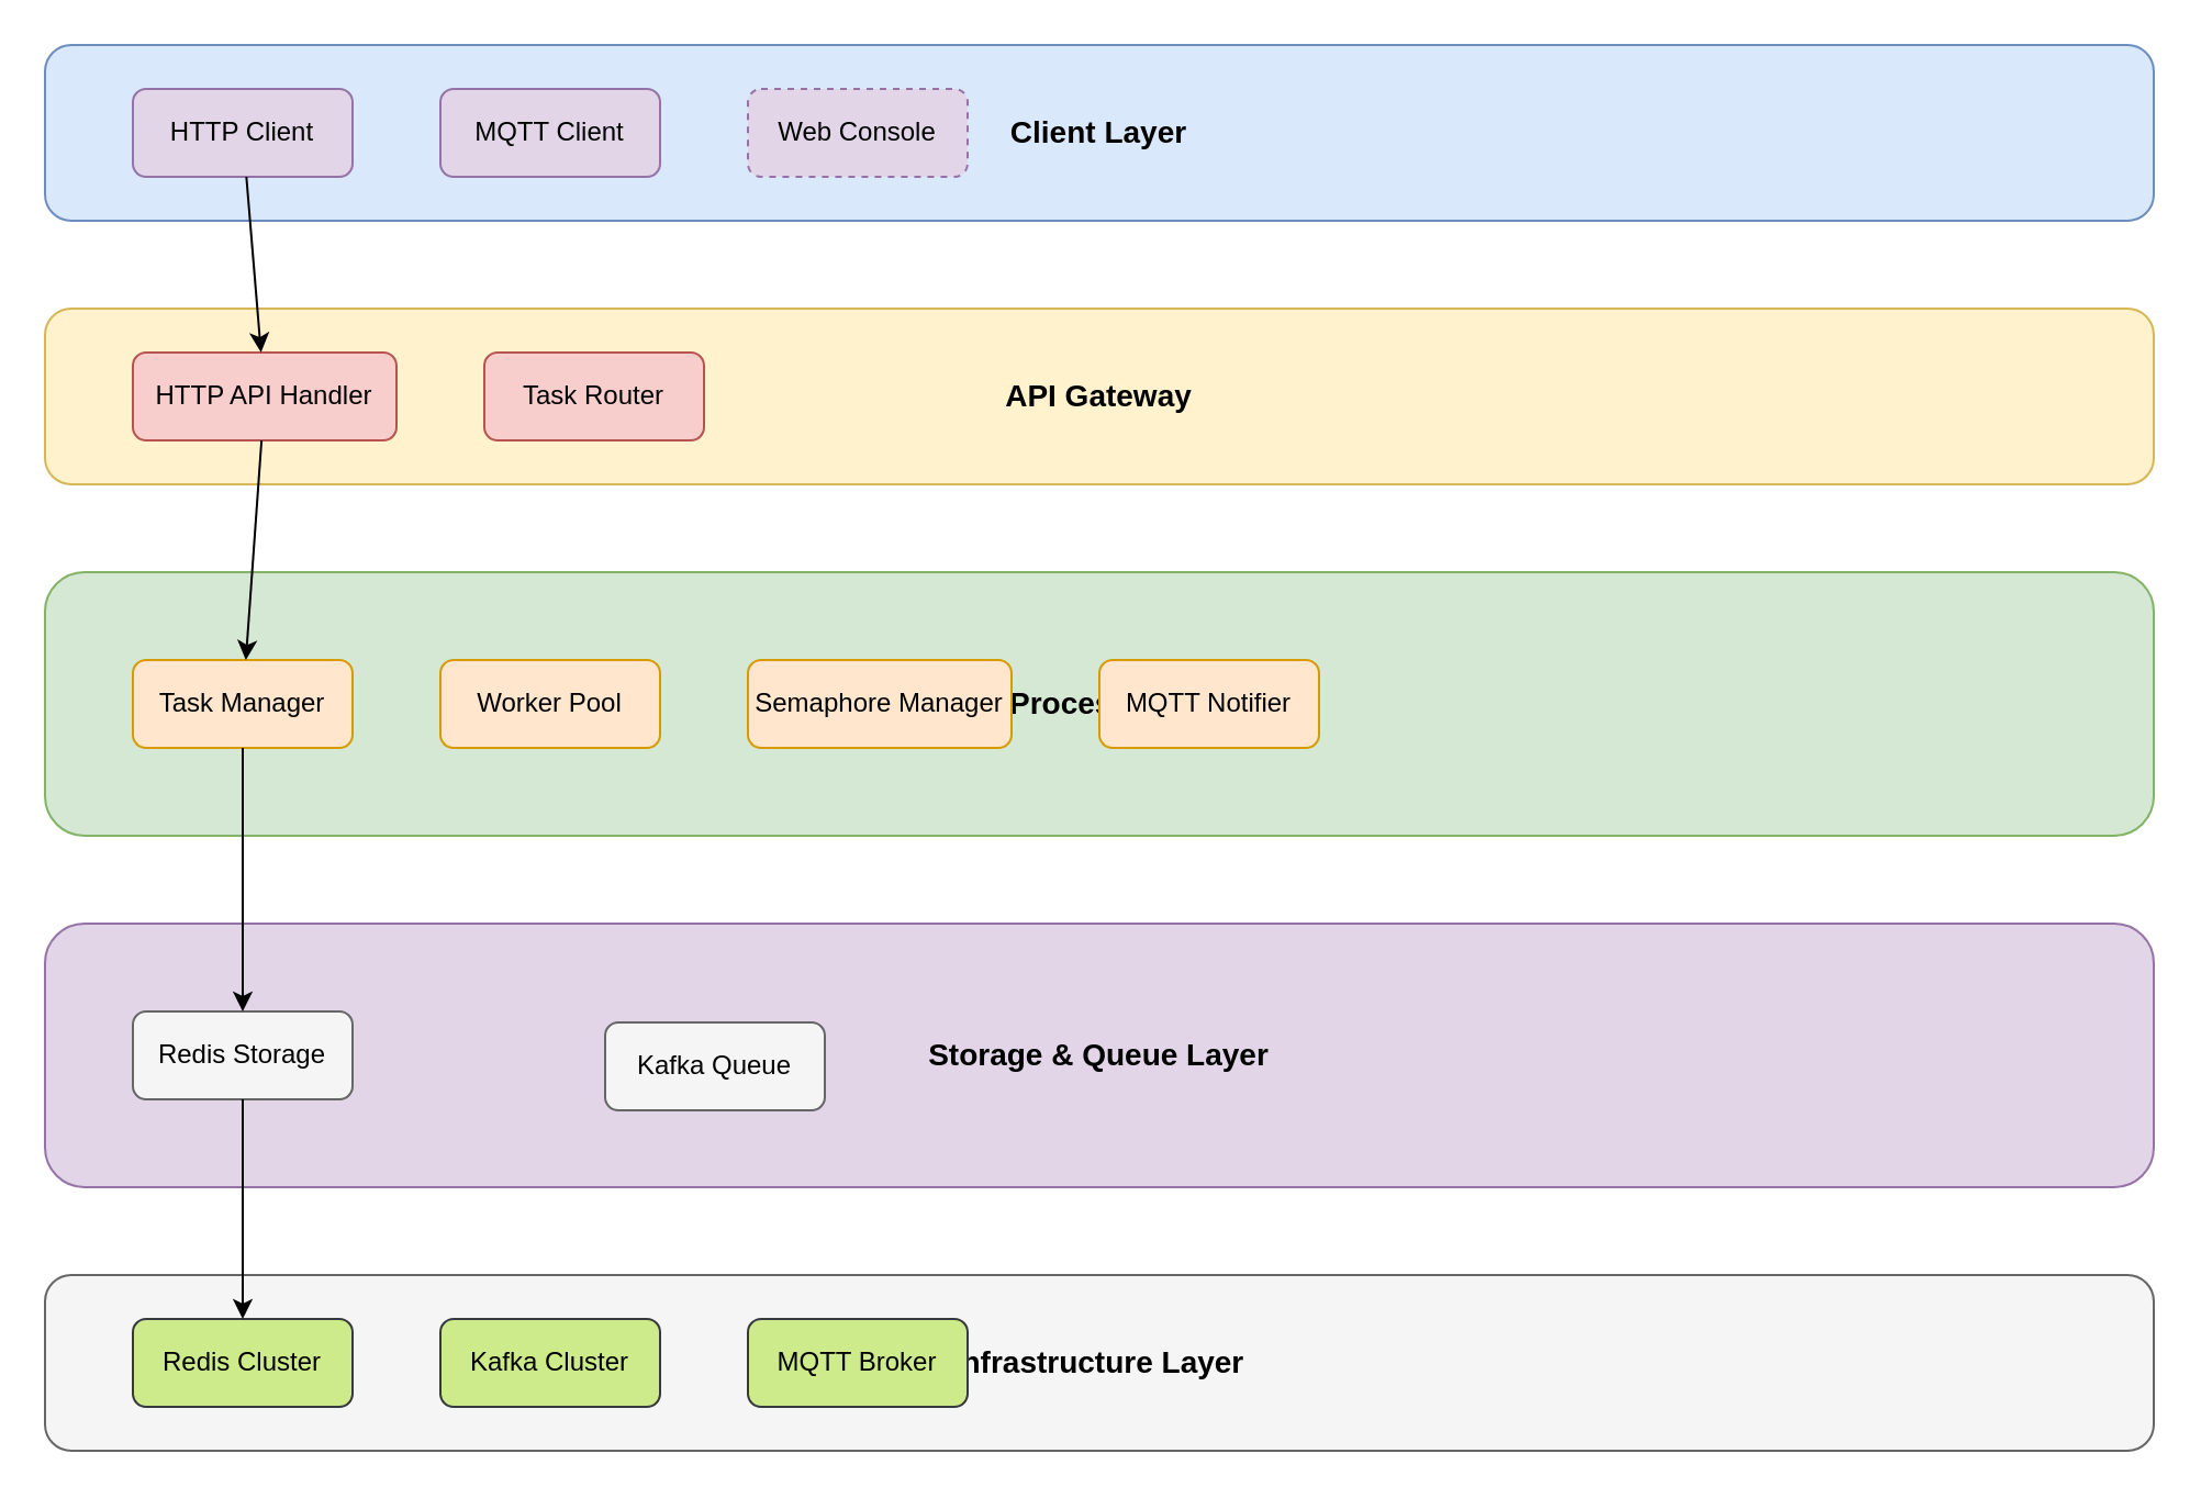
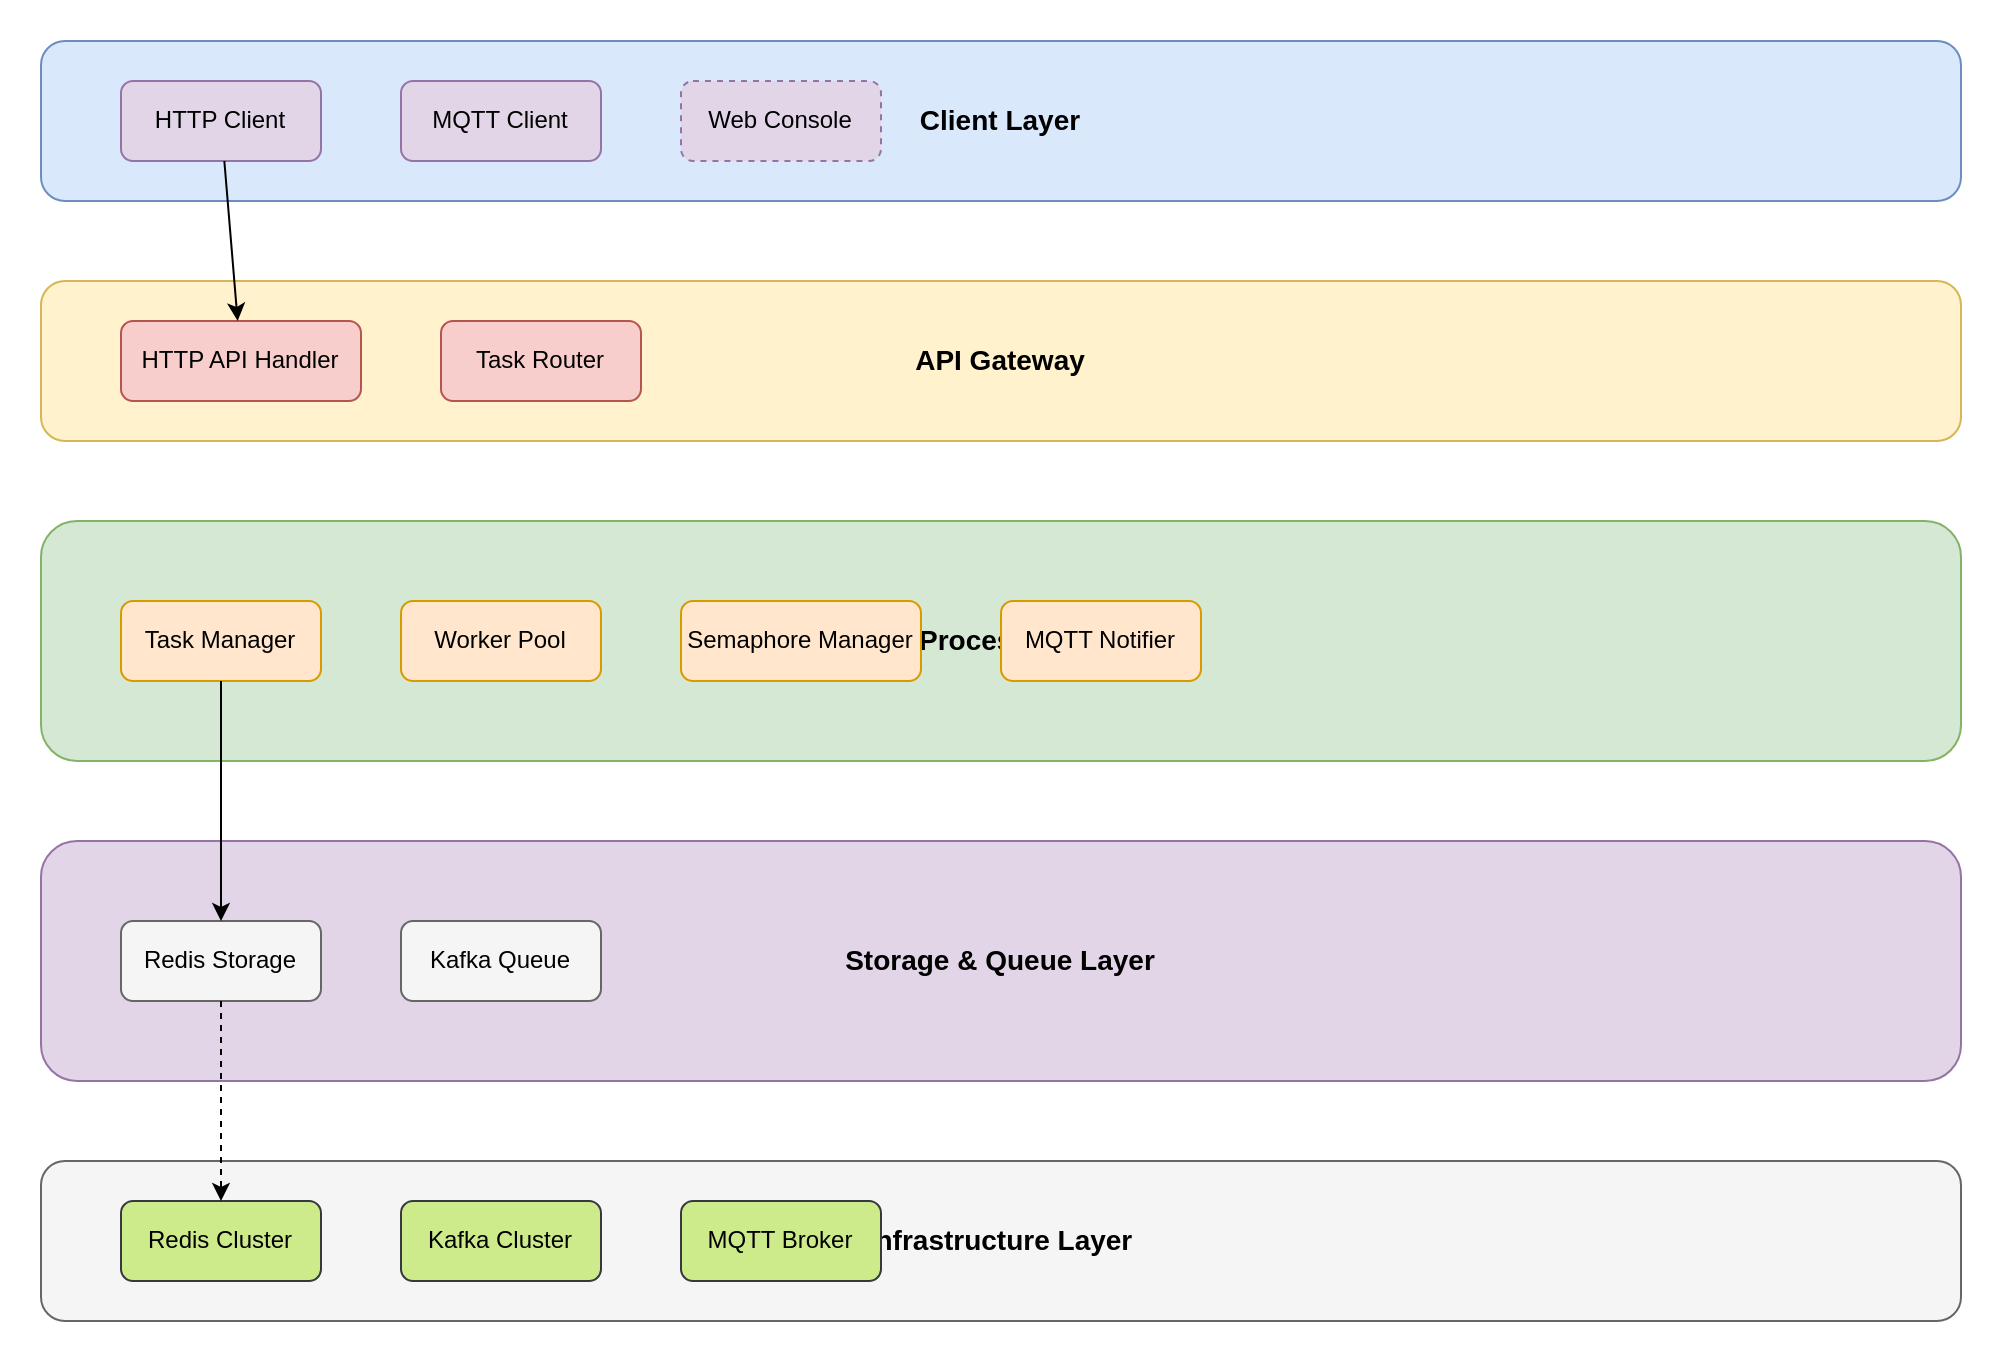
- <mxCell id="22" value="" style="endArrow=classic;html=1;rounded=0;" parent="1" source="7" target="10" edge="1"><mxGeometry width="50" height="50" relative="1" as="geometry"><mxPoint x="110" y="220" as="sourcePoint" /><mxPoint x="110" y="290" as="targetPoint" /></mxGeometry></mxCell>
- <mxCell id="16" value="Kafka Queue" style="rounded=1;whiteSpace=wrap;html=1;fillColor=#f5f5f5;strokeColor=#666666;" parent="1" vertex="1"><mxGeometry x="275" y="465" width="100" height="40" as="geometry" /></mxCell>
+ <mxCell id="16" value="Kafka Queue" style="rounded=1;whiteSpace=wrap;html=1;fillColor=#f5f5f5;strokeColor=#666666;" parent="1" vertex="1"><mxGeometry x="200" y="460" width="100" height="40" as="geometry" /></mxCell>
- <mxCell id="24" value="" style="endArrow=classic;html=1;rounded=0;" parent="1" source="15" target="18" edge="1"><mxGeometry width="50" height="50" relative="1" as="geometry"><mxPoint x="110" y="510" as="sourcePoint" /><mxPoint x="110" y="590" as="targetPoint" /></mxGeometry></mxCell>
+ <mxCell id="24" value="" style="endArrow=classic;html=1;rounded=0;dashed=1;" parent="1" source="15" target="18" edge="1"><mxGeometry width="50" height="50" relative="1" as="geometry"><mxPoint x="110" y="510" as="sourcePoint" /><mxPoint x="110" y="590" as="targetPoint" /></mxGeometry></mxCell>
